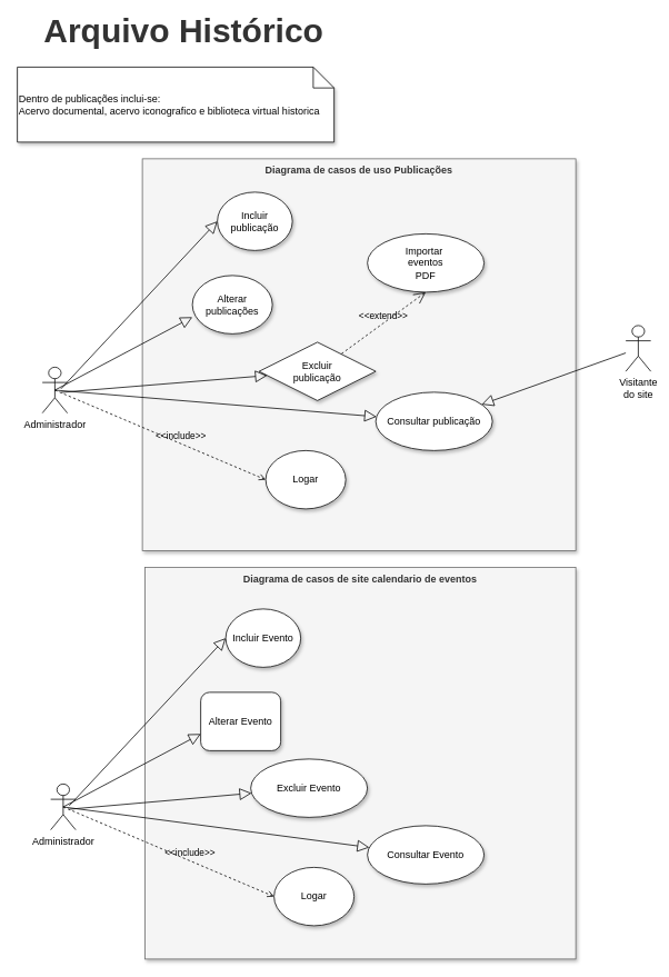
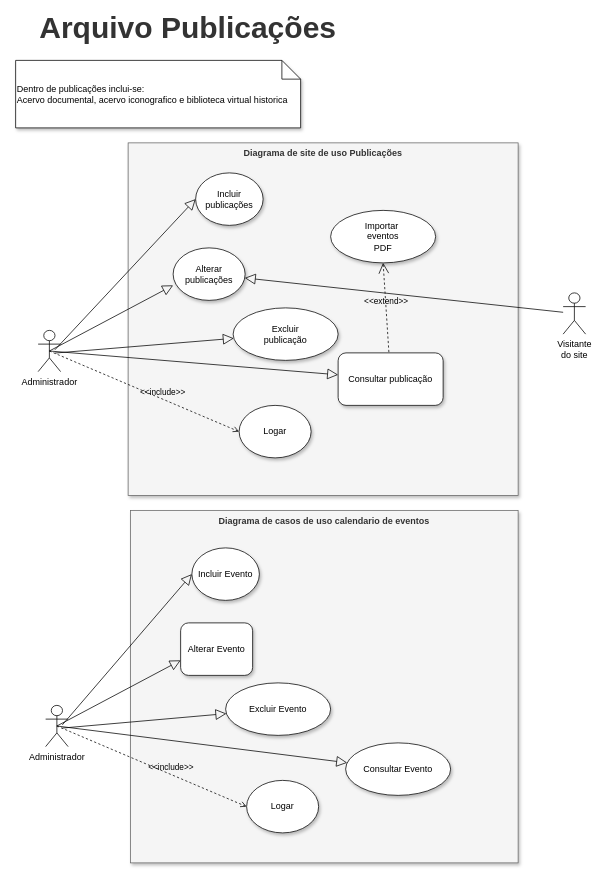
- <mxCell id="2" value="&lt;strong style=&quot;color: rgb(51, 51, 51); font-family: Arial, Helvetica, sans-serif; background-color: rgb(255, 255, 255);&quot;&gt;&lt;font style=&quot;font-size: 40px;&quot;&gt;Arquivo Histórico&lt;/font&gt;&lt;/strong&gt;" style="text;html=1;strokeColor=none;fillColor=none;align=left;verticalAlign=middle;whiteSpace=wrap;rounded=0;fontSize=40;" parent="1" vertex="1"><mxGeometry x="50" y="20" width="470" height="30" as="geometry" /></mxCell>
+ <mxCell id="2" value="&lt;strong style=&quot;color: rgb(51, 51, 51); font-family: Arial, Helvetica, sans-serif; background-color: rgb(255, 255, 255);&quot;&gt;&lt;font style=&quot;font-size: 40px;&quot;&gt;Arquivo Publicações&lt;/font&gt;&lt;/strong&gt;" style="text;html=1;strokeColor=none;fillColor=none;align=left;verticalAlign=middle;whiteSpace=wrap;rounded=0;fontSize=40;" parent="1" vertex="1"><mxGeometry x="50" y="20" width="470" height="30" as="geometry" /></mxCell>
- <mxCell id="15" value="Diagrama de casos de uso Publicações" style="shape=rect;html=1;verticalAlign=top;fontStyle=1;whiteSpace=wrap;align=center;fillColor=#f5f5f5;fontColor=#333333;strokeColor=#666666;shadow=1;" parent="1" vertex="1"><mxGeometry x="170" y="190" width="520" height="470" as="geometry" /></mxCell>
+ <mxCell id="15" value="Diagrama de site de uso Publicações" style="shape=rect;html=1;verticalAlign=top;fontStyle=1;whiteSpace=wrap;align=center;fillColor=#f5f5f5;fontColor=#333333;strokeColor=#666666;shadow=1;" parent="1" vertex="1"><mxGeometry x="170" y="190" width="520" height="470" as="geometry" /></mxCell>
- <mxCell id="16" value="Incluir publicação" style="ellipse;whiteSpace=wrap;html=1;shadow=1;" parent="1" vertex="1"><mxGeometry x="260" y="230" width="90" height="70" as="geometry" /></mxCell>
+ <mxCell id="16" value="Incluir publicações" style="ellipse;whiteSpace=wrap;html=1;shadow=1;" parent="1" vertex="1"><mxGeometry x="260" y="230" width="90" height="70" as="geometry" /></mxCell>
- <mxCell id="28" value="&amp;lt;&amp;lt;extend&amp;gt;&amp;gt;" style="edgeStyle=none;html=1;startArrow=open;endArrow=none;startSize=12;verticalAlign=bottom;dashed=1;labelBackgroundColor=none;rounded=0;exitX=0.5;exitY=1;exitDx=0;exitDy=0;" parent="1" source="27" target="20" edge="1"><mxGeometry width="160" relative="1" as="geometry"><mxPoint x="424" y="390" as="sourcePoint" /><mxPoint x="584" y="390" as="targetPoint" /></mxGeometry></mxCell>
+ <mxCell id="28" value="&amp;lt;&amp;lt;extend&amp;gt;&amp;gt;" style="edgeStyle=none;html=1;startArrow=open;endArrow=none;startSize=12;verticalAlign=bottom;dashed=1;labelBackgroundColor=none;rounded=0;exitX=0.5;exitY=1;exitDx=0;exitDy=0;" parent="1" source="27" target="23" edge="1"><mxGeometry width="160" relative="1" as="geometry"><mxPoint x="424" y="390" as="sourcePoint" /><mxPoint x="584" y="390" as="targetPoint" /></mxGeometry></mxCell>
- <mxCell id="20" value="Excluir &lt;br&gt;publicação" style="rhombus;whiteSpace=wrap;html=1;shadow=1;" parent="1" vertex="1"><mxGeometry x="310" y="410" width="140" height="70" as="geometry" /></mxCell>
+ <mxCell id="20" value="Excluir &lt;br&gt;publicação" style="ellipse;whiteSpace=wrap;html=1;shadow=1;" parent="1" vertex="1"><mxGeometry x="310" y="410" width="140" height="70" as="geometry" /></mxCell>
- <mxCell id="30" value="" style="edgeStyle=none;html=1;endArrow=block;endFill=0;endSize=12;verticalAlign=bottom;rounded=0;" parent="1" source="29" target="23" edge="1"><mxGeometry width="160" relative="1" as="geometry"><mxPoint x="460" y="470" as="sourcePoint" /><mxPoint x="620" y="470" as="targetPoint" /></mxGeometry></mxCell>
+ <mxCell id="30" value="" style="edgeStyle=none;html=1;endArrow=block;endFill=0;endSize=12;verticalAlign=bottom;rounded=0;" parent="1" source="29" target="19" edge="1"><mxGeometry width="160" relative="1" as="geometry"><mxPoint x="460" y="470" as="sourcePoint" /><mxPoint x="620" y="470" as="targetPoint" /></mxGeometry></mxCell>
- <mxCell id="23" value="Consultar publicação" style="ellipse;whiteSpace=wrap;html=1;shadow=1;" parent="1" vertex="1"><mxGeometry x="450" y="470" width="140" height="70" as="geometry" /></mxCell>
+ <mxCell id="23" value="Consultar publicação" style="whiteSpace=wrap;html=1;shadow=1;rounded=1;" parent="1" vertex="1"><mxGeometry x="450" y="470" width="140" height="70" as="geometry" /></mxCell>
- <mxCell id="3" value="Diagrama de casos de site calendario de eventos" style="shape=rect;html=1;verticalAlign=top;fontStyle=1;whiteSpace=wrap;align=center;fillColor=#f5f5f5;fontColor=#333333;strokeColor=#666666;shadow=1;" parent="1" vertex="1"><mxGeometry x="173" y="680" width="517" height="470" as="geometry" /></mxCell>
+ <mxCell id="3" value="Diagrama de casos de uso calendario de eventos" style="shape=rect;html=1;verticalAlign=top;fontStyle=1;whiteSpace=wrap;align=center;fillColor=#f5f5f5;fontColor=#333333;strokeColor=#666666;shadow=1;" parent="1" vertex="1"><mxGeometry x="173" y="680" width="517" height="470" as="geometry" /></mxCell>
- <mxCell id="4" value="Incluir Evento" style="ellipse;whiteSpace=wrap;html=1;shadow=1;" parent="1" vertex="1"><mxGeometry x="270" y="730" width="90" height="70" as="geometry" /></mxCell>
+ <mxCell id="4" value="Incluir Evento" style="ellipse;whiteSpace=wrap;html=1;shadow=1;" parent="1" vertex="1"><mxGeometry x="255" y="730" width="90" height="70" as="geometry" /></mxCell>
- <mxCell id="11" value="Consultar Evento" style="ellipse;whiteSpace=wrap;html=1;shadow=1;" parent="1" vertex="1"><mxGeometry x="440" y="990" width="140" height="70" as="geometry" /></mxCell>
+ <mxCell id="11" value="Consultar Evento" style="ellipse;whiteSpace=wrap;html=1;shadow=1;" parent="1" vertex="1"><mxGeometry x="460" y="990" width="140" height="70" as="geometry" /></mxCell>
